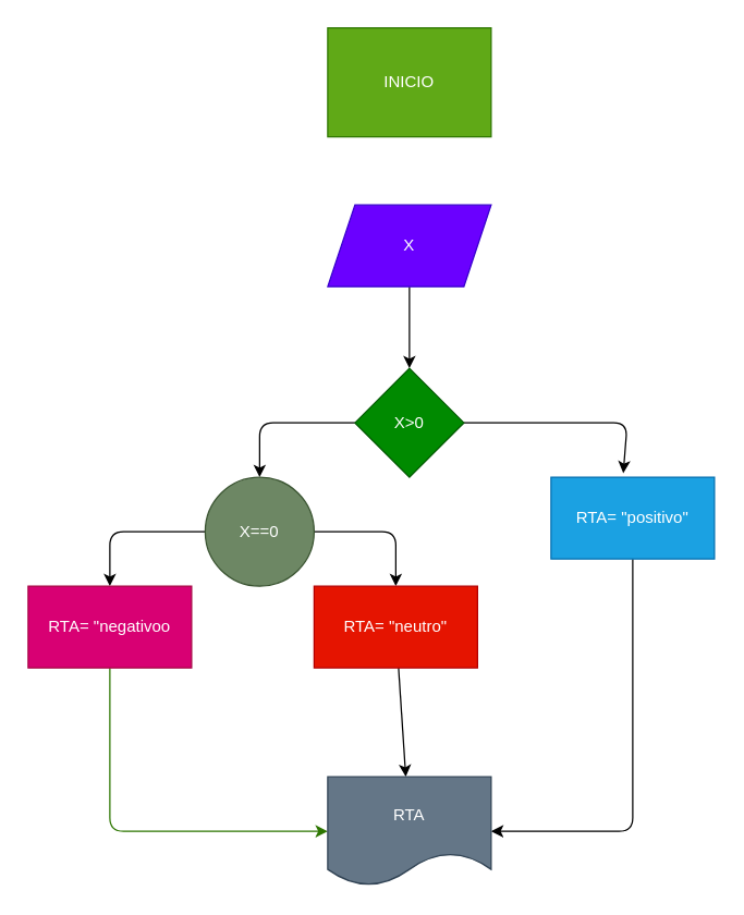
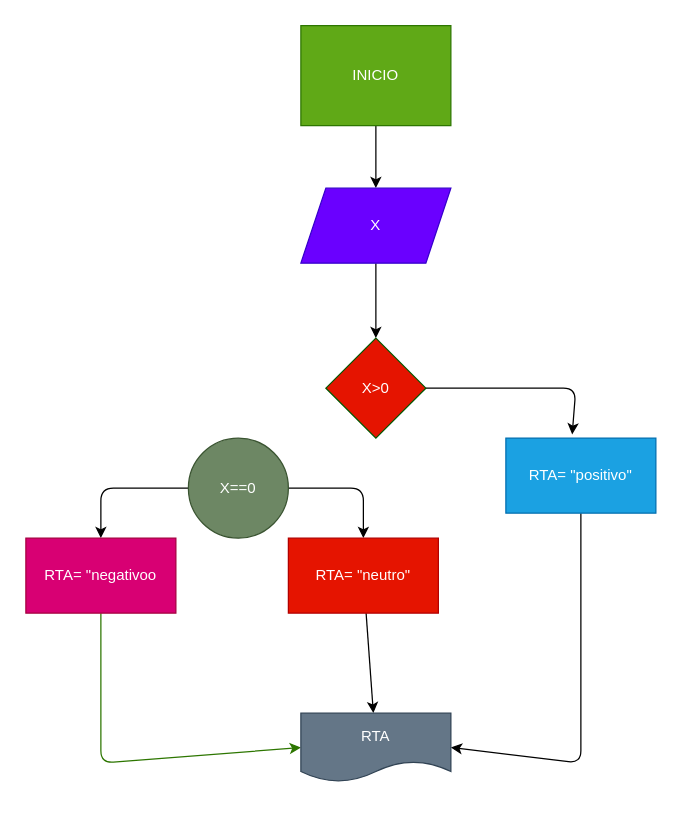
+ <mxCell id="2" value="" style="edgeStyle=none;html=1;" edge="1" parent="1" source="3" target="5"><mxGeometry relative="1" as="geometry" /></mxCell>
- <mxCell id="6" style="edgeStyle=none;html=1;entryX=0.5;entryY=0;entryDx=0;entryDy=0;" edge="1" parent="1" source="8" target="11"><mxGeometry relative="1" as="geometry"><Array as="points"><mxPoint x="190" y="310" /></Array></mxGeometry></mxCell>
- <mxCell id="8" value="X&amp;gt;0" style="rhombus;whiteSpace=wrap;html=1;fillColor=#008a00;fontColor=#ffffff;strokeColor=#005700;" vertex="1" parent="1"><mxGeometry x="260" y="270" width="80" height="80" as="geometry" /></mxCell>
+ <mxCell id="8" value="X&amp;gt;0" style="rhombus;whiteSpace=wrap;html=1;fillColor=#e51400;fontColor=#ffffff;strokeColor=#005700;" vertex="1" parent="1"><mxGeometry x="260" y="270" width="80" height="80" as="geometry" /></mxCell>
- <mxCell id="18" value="RTA" style="shape=document;whiteSpace=wrap;html=1;boundedLbl=1;fillColor=#647687;fontColor=#ffffff;strokeColor=#314354;" vertex="1" parent="1"><mxGeometry x="240" y="570" width="120" height="80" as="geometry" /></mxCell>
+ <mxCell id="18" value="RTA" style="shape=document;whiteSpace=wrap;html=1;boundedLbl=1;fillColor=#647687;fontColor=#ffffff;strokeColor=#314354;" vertex="1" parent="1"><mxGeometry x="240" y="570" width="120" height="55" as="geometry" /></mxCell>
